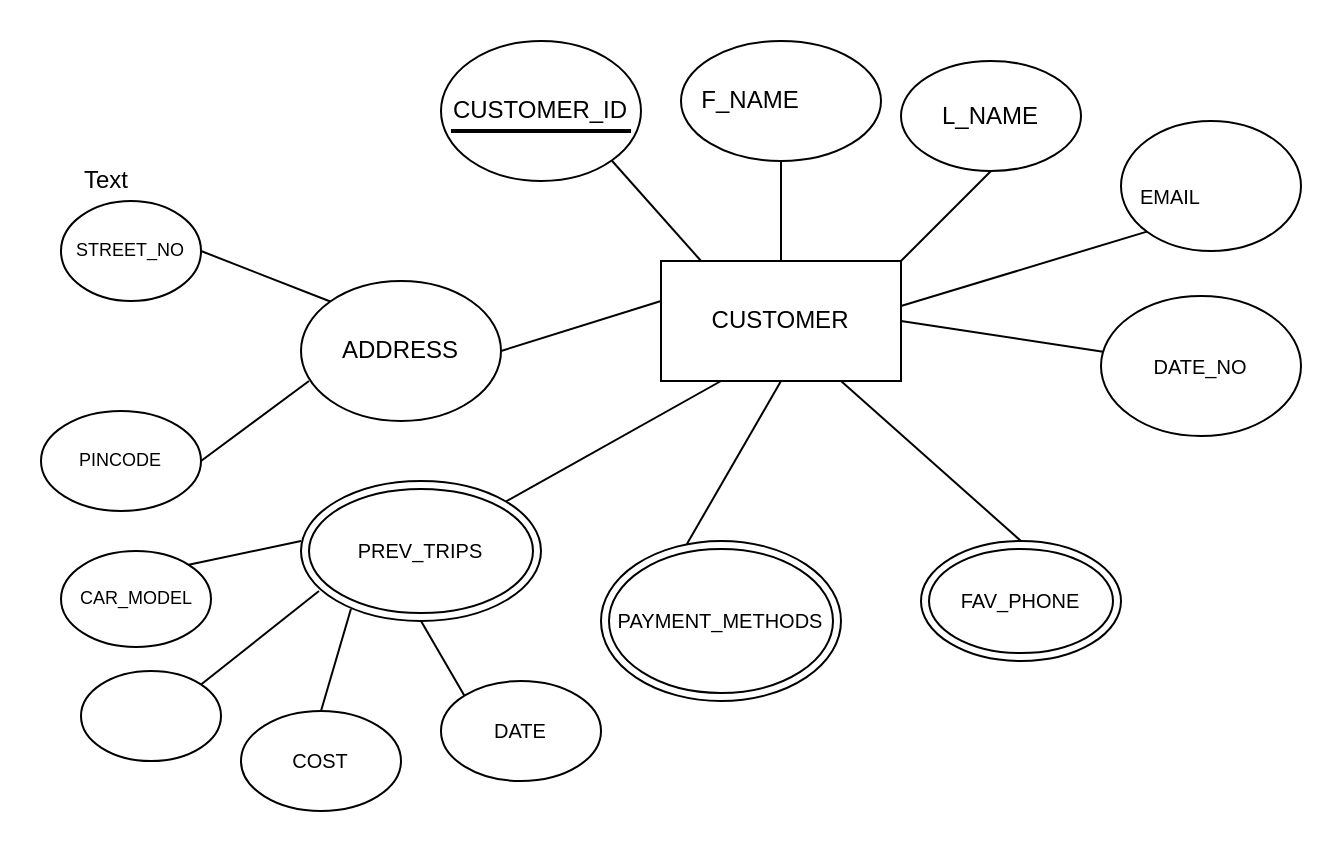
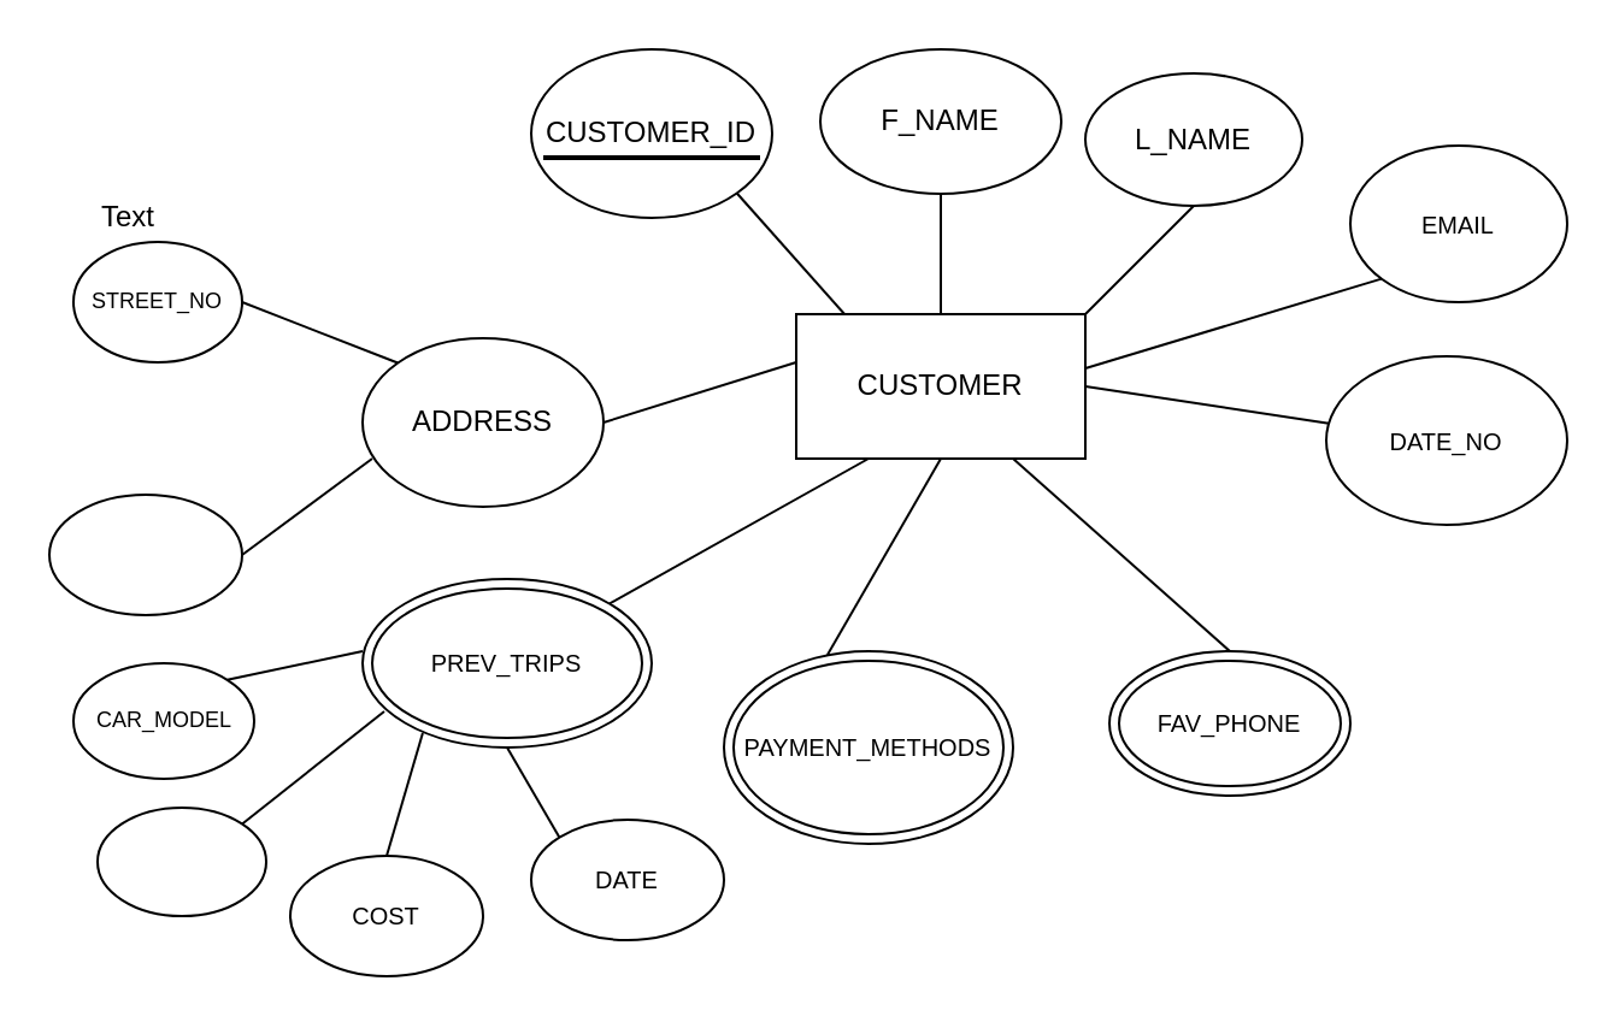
- <mxCell id="8" value="F_NAME" style="text;html=1;strokeColor=none;fillColor=none;align=center;verticalAlign=middle;whiteSpace=wrap;rounded=0;" parent="1" vertex="1"><mxGeometry x="355" y="40" width="40" height="20" as="geometry" /></mxCell>
+ <mxCell id="8" value="F_NAME" style="text;html=1;strokeColor=none;fillColor=none;align=center;verticalAlign=middle;whiteSpace=wrap;rounded=0;" parent="1" vertex="1"><mxGeometry x="370" y="40" width="40" height="20" as="geometry" /></mxCell>
- <mxCell id="47" value="EMAIL" style="text;html=1;strokeColor=none;fillColor=none;align=center;verticalAlign=middle;whiteSpace=wrap;rounded=0;fontSize=10;" parent="1" vertex="1"><mxGeometry x="565" y="87.5" width="40" height="20" as="geometry" /></mxCell>
+ <mxCell id="47" value="EMAIL" style="text;html=1;strokeColor=none;fillColor=none;align=center;verticalAlign=middle;whiteSpace=wrap;rounded=0;fontSize=10;" parent="1" vertex="1"><mxGeometry x="585" y="82.5" width="40" height="20" as="geometry" /></mxCell>
- <mxCell id="20" value="PINCODE" style="text;html=1;strokeColor=none;fillColor=none;align=center;verticalAlign=middle;whiteSpace=wrap;rounded=0;fontSize=9;" parent="1" vertex="1"><mxGeometry x="40" y="220" width="40" height="20" as="geometry" /></mxCell>
